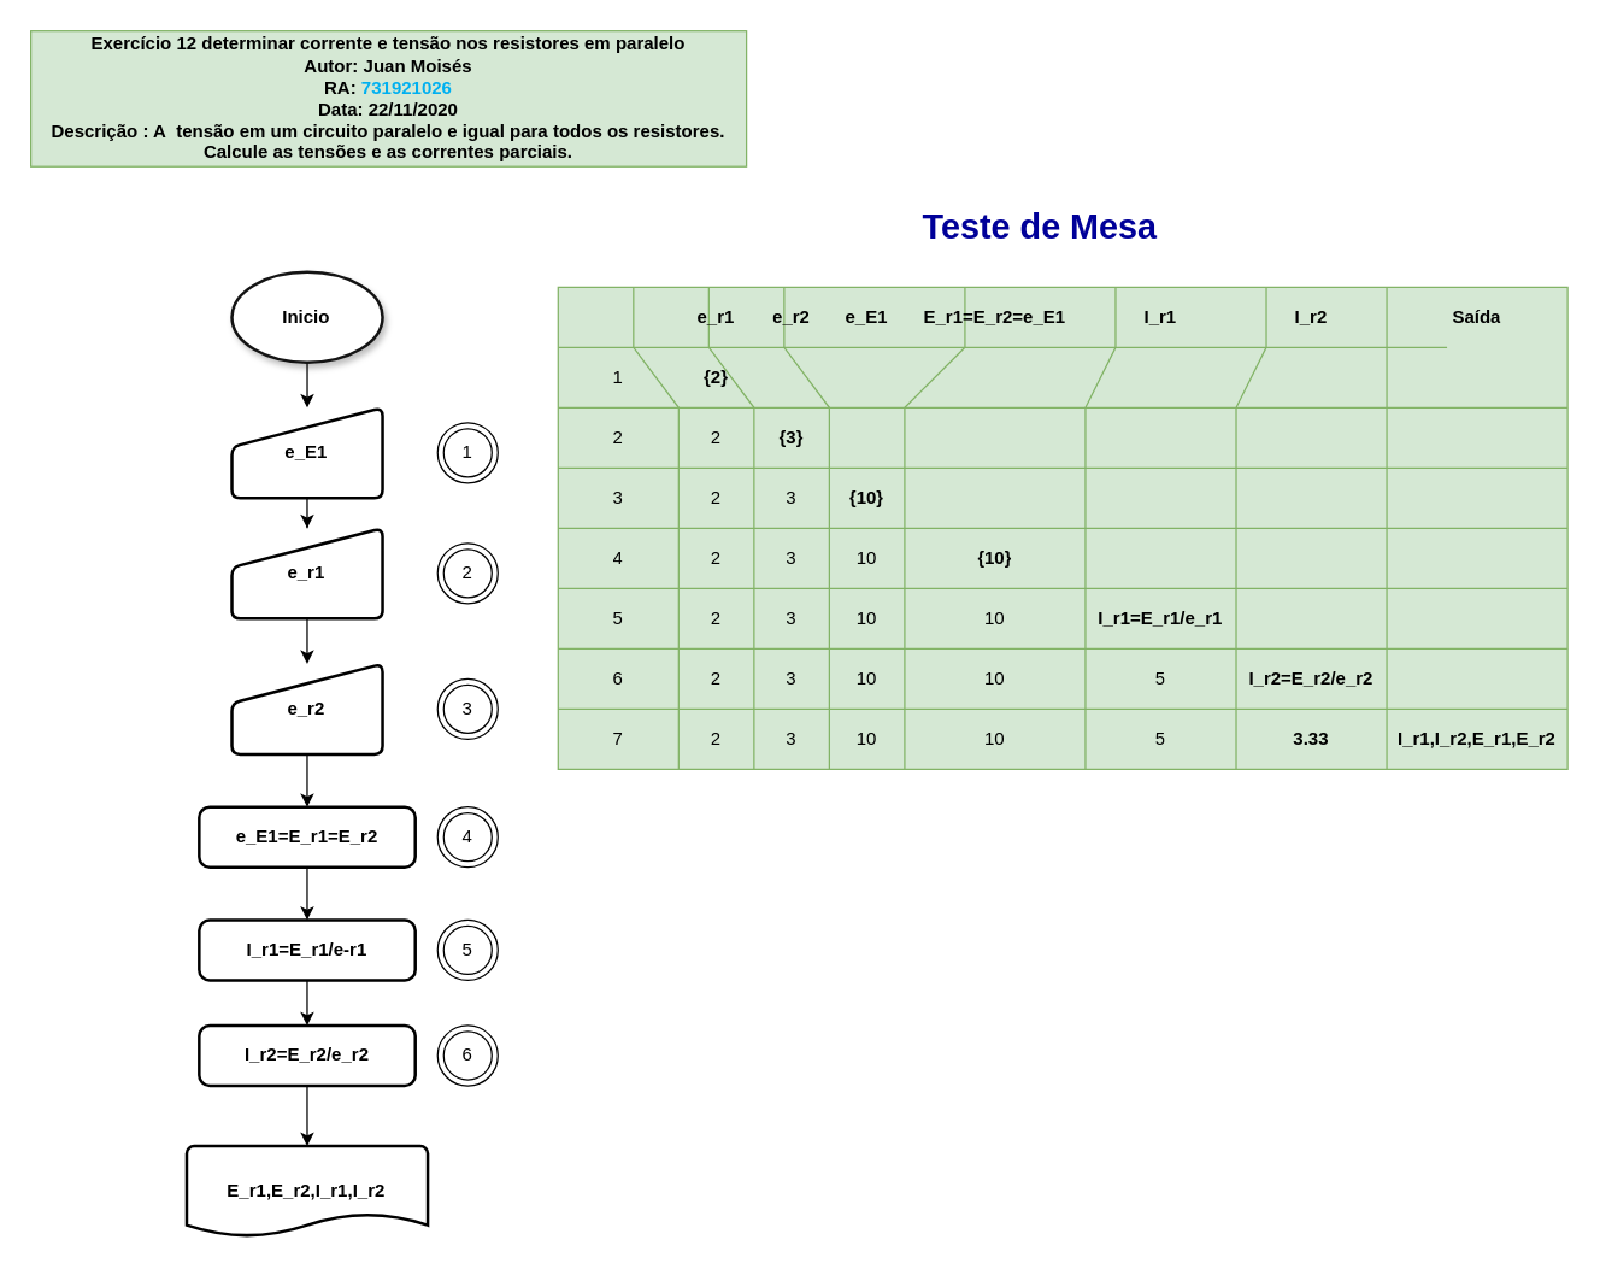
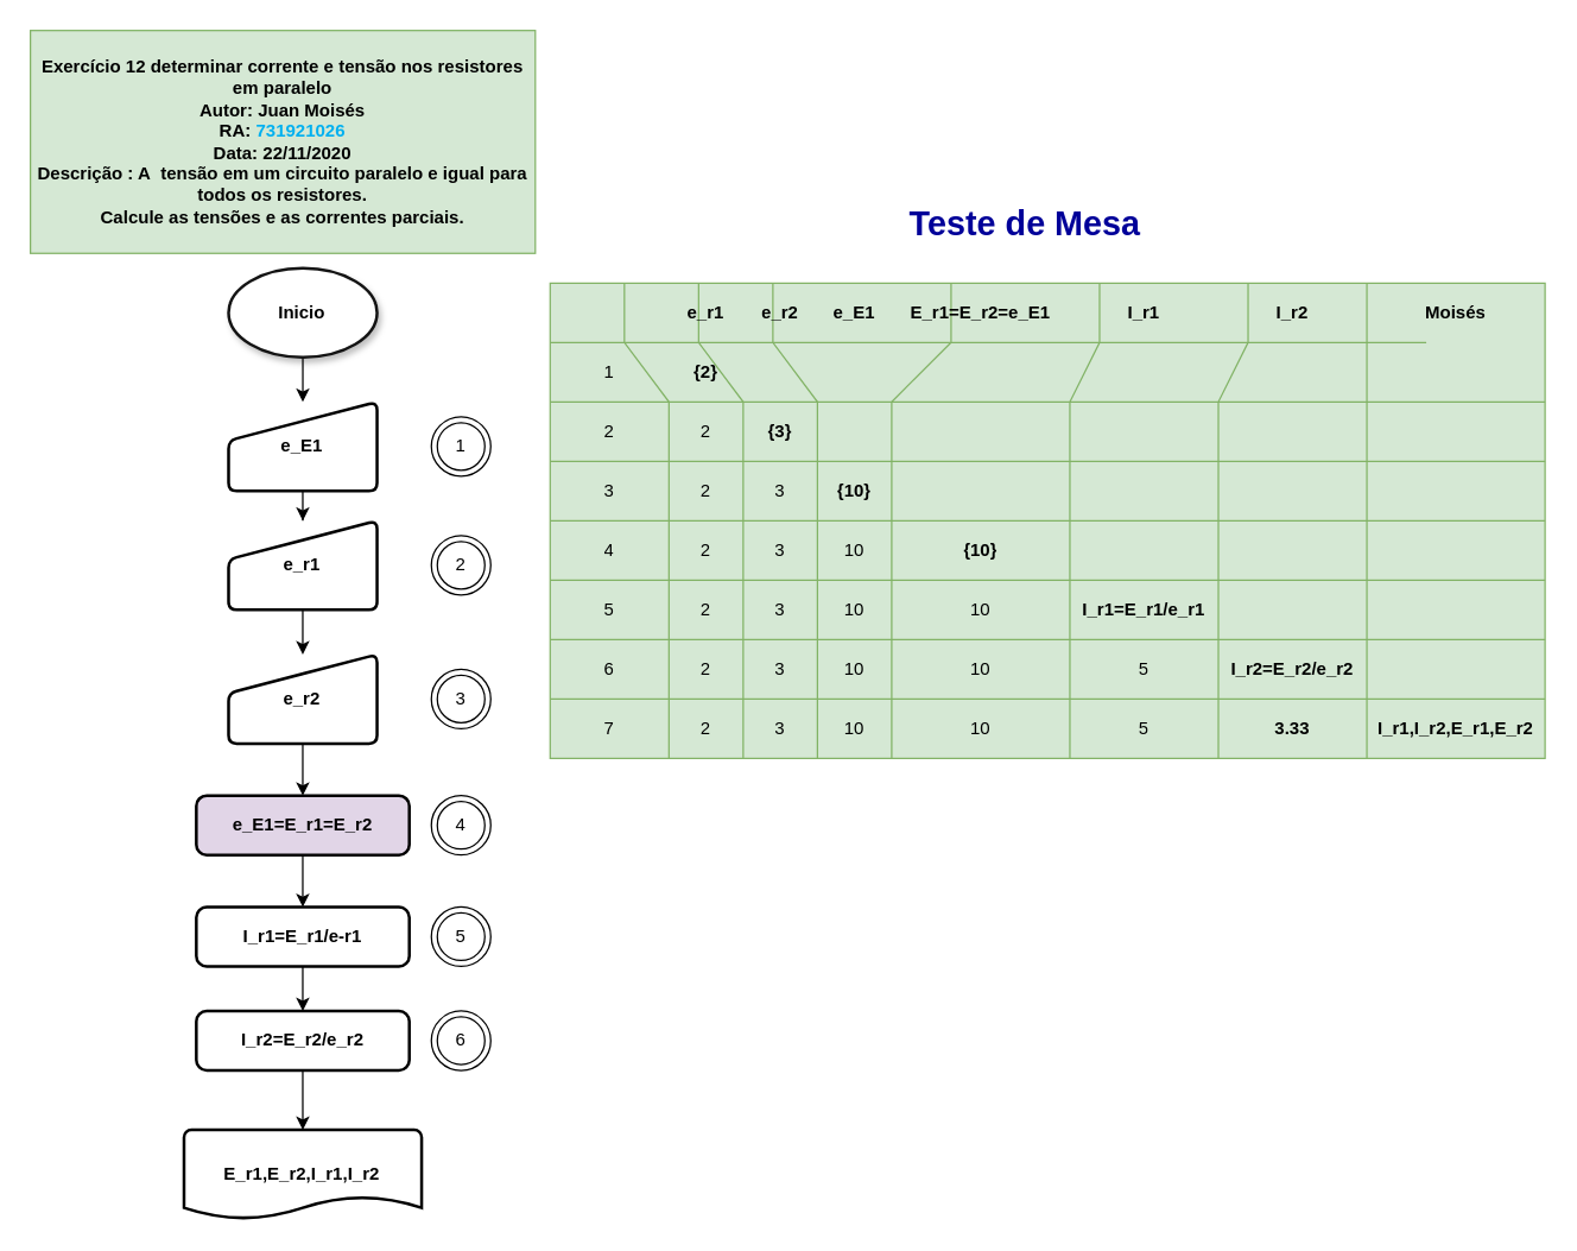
- <mxCell id="2" value="Exercício 12 determinar corrente e tensão nos resistores em paralelo&lt;br&gt;Autor: Juan Moisés&lt;br&gt;RA:&amp;nbsp;&lt;b&gt;&lt;span style=&quot;font-size: 9.0pt ; line-height: 107% ; font-family: &amp;#34;calibri&amp;#34; , sans-serif ; color: #00b0f0&quot;&gt;731921026&lt;/span&gt;&lt;/b&gt;&lt;br&gt;Data: 22/11/2020&lt;br&gt;Descrição : A&amp;nbsp; tensão em um circuito paralelo e igual para todos os resistores.&lt;br&gt;Calcule as tensões e as correntes parciais." style="text;html=1;strokeColor=#82b366;fillColor=#d5e8d4;align=center;verticalAlign=middle;whiteSpace=wrap;rounded=0;fontStyle=1;" parent="1" vertex="1"><mxGeometry x="20" y="20" width="475" height="90" as="geometry" /></mxCell>
+ <mxCell id="2" value="Exercício 12 determinar corrente e tensão nos resistores em paralelo&lt;br&gt;Autor: Juan Moisés&lt;br&gt;RA:&amp;nbsp;&lt;b&gt;&lt;span style=&quot;font-size: 9.0pt ; line-height: 107% ; font-family: &amp;#34;calibri&amp;#34; , sans-serif ; color: #00b0f0&quot;&gt;731921026&lt;/span&gt;&lt;/b&gt;&lt;br&gt;Data: 22/11/2020&lt;br&gt;Descrição : A&amp;nbsp; tensão em um circuito paralelo e igual para todos os resistores.&lt;br&gt;Calcule as tensões e as correntes parciais." style="text;html=1;strokeColor=#82b366;fillColor=#d5e8d4;align=center;verticalAlign=middle;whiteSpace=wrap;rounded=0;fontStyle=1;" parent="1" vertex="1"><mxGeometry x="20" y="20" width="340" height="150" as="geometry" /></mxCell>
- <mxCell id="11" value="Saída" style="shape=partialRectangle;html=1;whiteSpace=wrap;connectable=0;overflow=hidden;fillColor=none;top=0;left=0;bottom=0;right=0;fontStyle=1" parent="4" vertex="1"><mxGeometry x="550" width="120" height="40" as="geometry" /></mxCell>
+ <mxCell id="11" value="Moisés" style="shape=partialRectangle;html=1;whiteSpace=wrap;connectable=0;overflow=hidden;fillColor=none;top=0;left=0;bottom=0;right=0;fontStyle=1" parent="4" vertex="1"><mxGeometry x="550" width="120" height="40" as="geometry" /></mxCell>
- <mxCell id="81" value="e_E1=E_r1=E_r2" style="rounded=1;whiteSpace=wrap;html=1;absoluteArcSize=1;arcSize=14;strokeWidth=2;fontStyle=1" parent="1" vertex="1"><mxGeometry x="131.72" y="535" width="143.44" height="40" as="geometry" /></mxCell>
+ <mxCell id="81" value="e_E1=E_r1=E_r2" style="rounded=1;whiteSpace=wrap;html=1;absoluteArcSize=1;arcSize=14;strokeWidth=2;fontStyle=1;fillColor=#e1d5e7;" parent="1" vertex="1"><mxGeometry x="131.72" y="535" width="143.44" height="40" as="geometry" /></mxCell>
